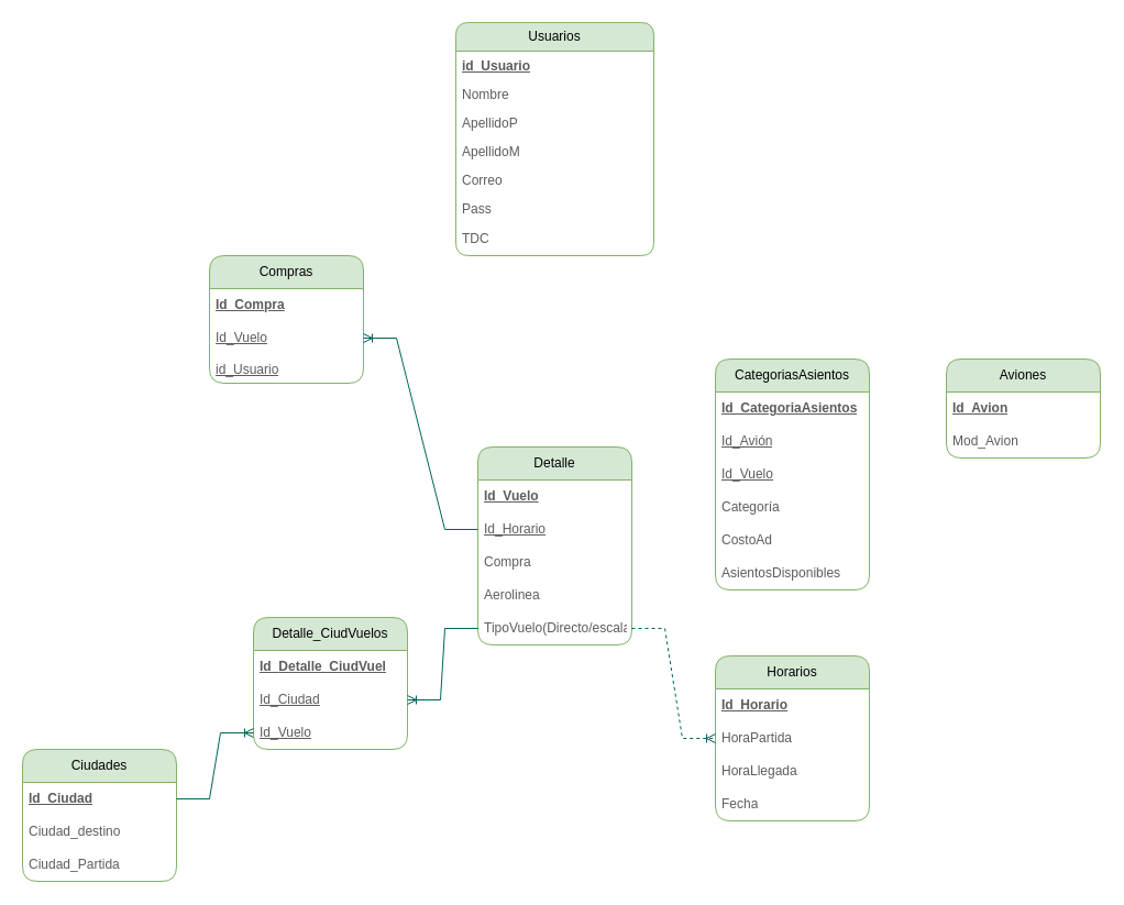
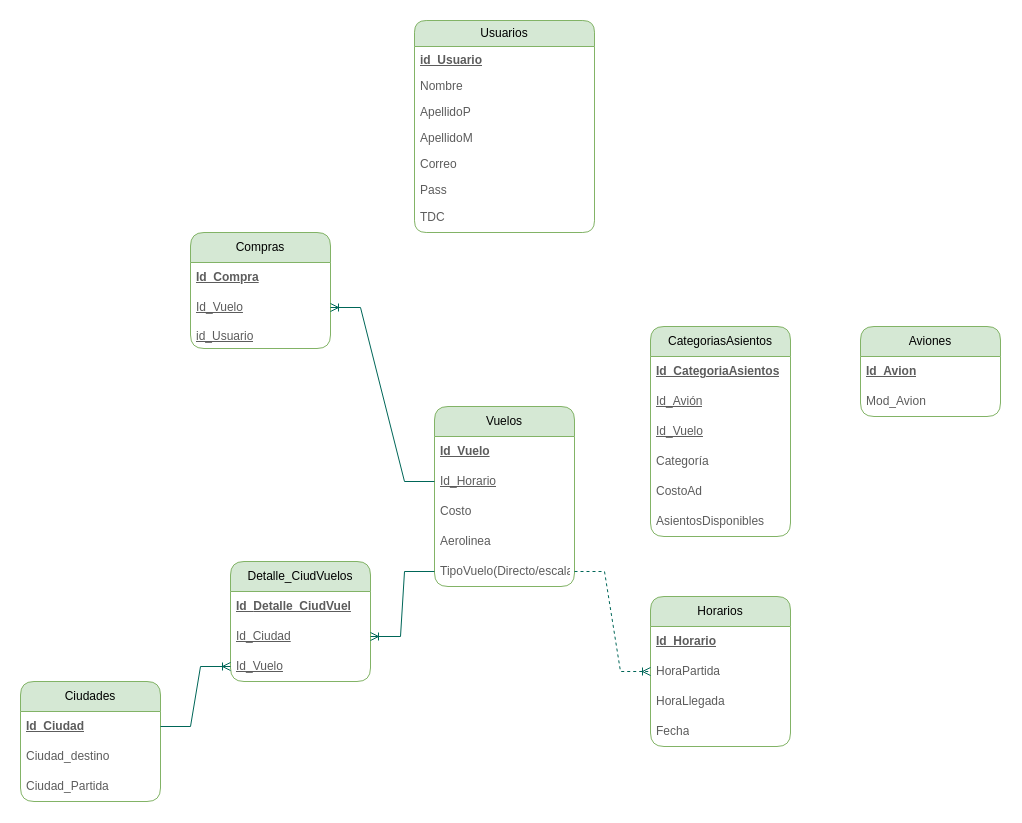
- <mxCell id="10" value="Detalle" style="swimlane;fontStyle=0;childLayout=stackLayout;horizontal=1;startSize=30;horizontalStack=0;resizeParent=1;resizeParentMax=0;resizeLast=0;collapsible=1;marginBottom=0;whiteSpace=wrap;html=1;labelBackgroundColor=none;fillColor=#d5e8d4;strokeColor=#82b366;rounded=1;swimlaneFillColor=none;" parent="1" vertex="1"><mxGeometry x="434" y="406" width="140" height="180" as="geometry" /></mxCell>
+ <mxCell id="10" value="Vuelos" style="swimlane;fontStyle=0;childLayout=stackLayout;horizontal=1;startSize=30;horizontalStack=0;resizeParent=1;resizeParentMax=0;resizeLast=0;collapsible=1;marginBottom=0;whiteSpace=wrap;html=1;labelBackgroundColor=none;fillColor=#d5e8d4;strokeColor=#82b366;rounded=1;swimlaneFillColor=none;" parent="1" vertex="1"><mxGeometry x="434" y="406" width="140" height="180" as="geometry" /></mxCell>
- <mxCell id="13" value="Compra" style="text;strokeColor=none;fillColor=none;align=left;verticalAlign=middle;spacingLeft=4;spacingRight=4;overflow=hidden;points=[[0,0.5],[1,0.5]];portConstraint=eastwest;rotatable=0;whiteSpace=wrap;html=1;labelBackgroundColor=none;fontColor=#5C5C5C;rounded=1;" parent="10" vertex="1"><mxGeometry y="90" width="140" height="30" as="geometry" /></mxCell>
+ <mxCell id="13" value="Costo" style="text;strokeColor=none;fillColor=none;align=left;verticalAlign=middle;spacingLeft=4;spacingRight=4;overflow=hidden;points=[[0,0.5],[1,0.5]];portConstraint=eastwest;rotatable=0;whiteSpace=wrap;html=1;labelBackgroundColor=none;fontColor=#5C5C5C;rounded=1;" parent="10" vertex="1"><mxGeometry y="90" width="140" height="30" as="geometry" /></mxCell>
